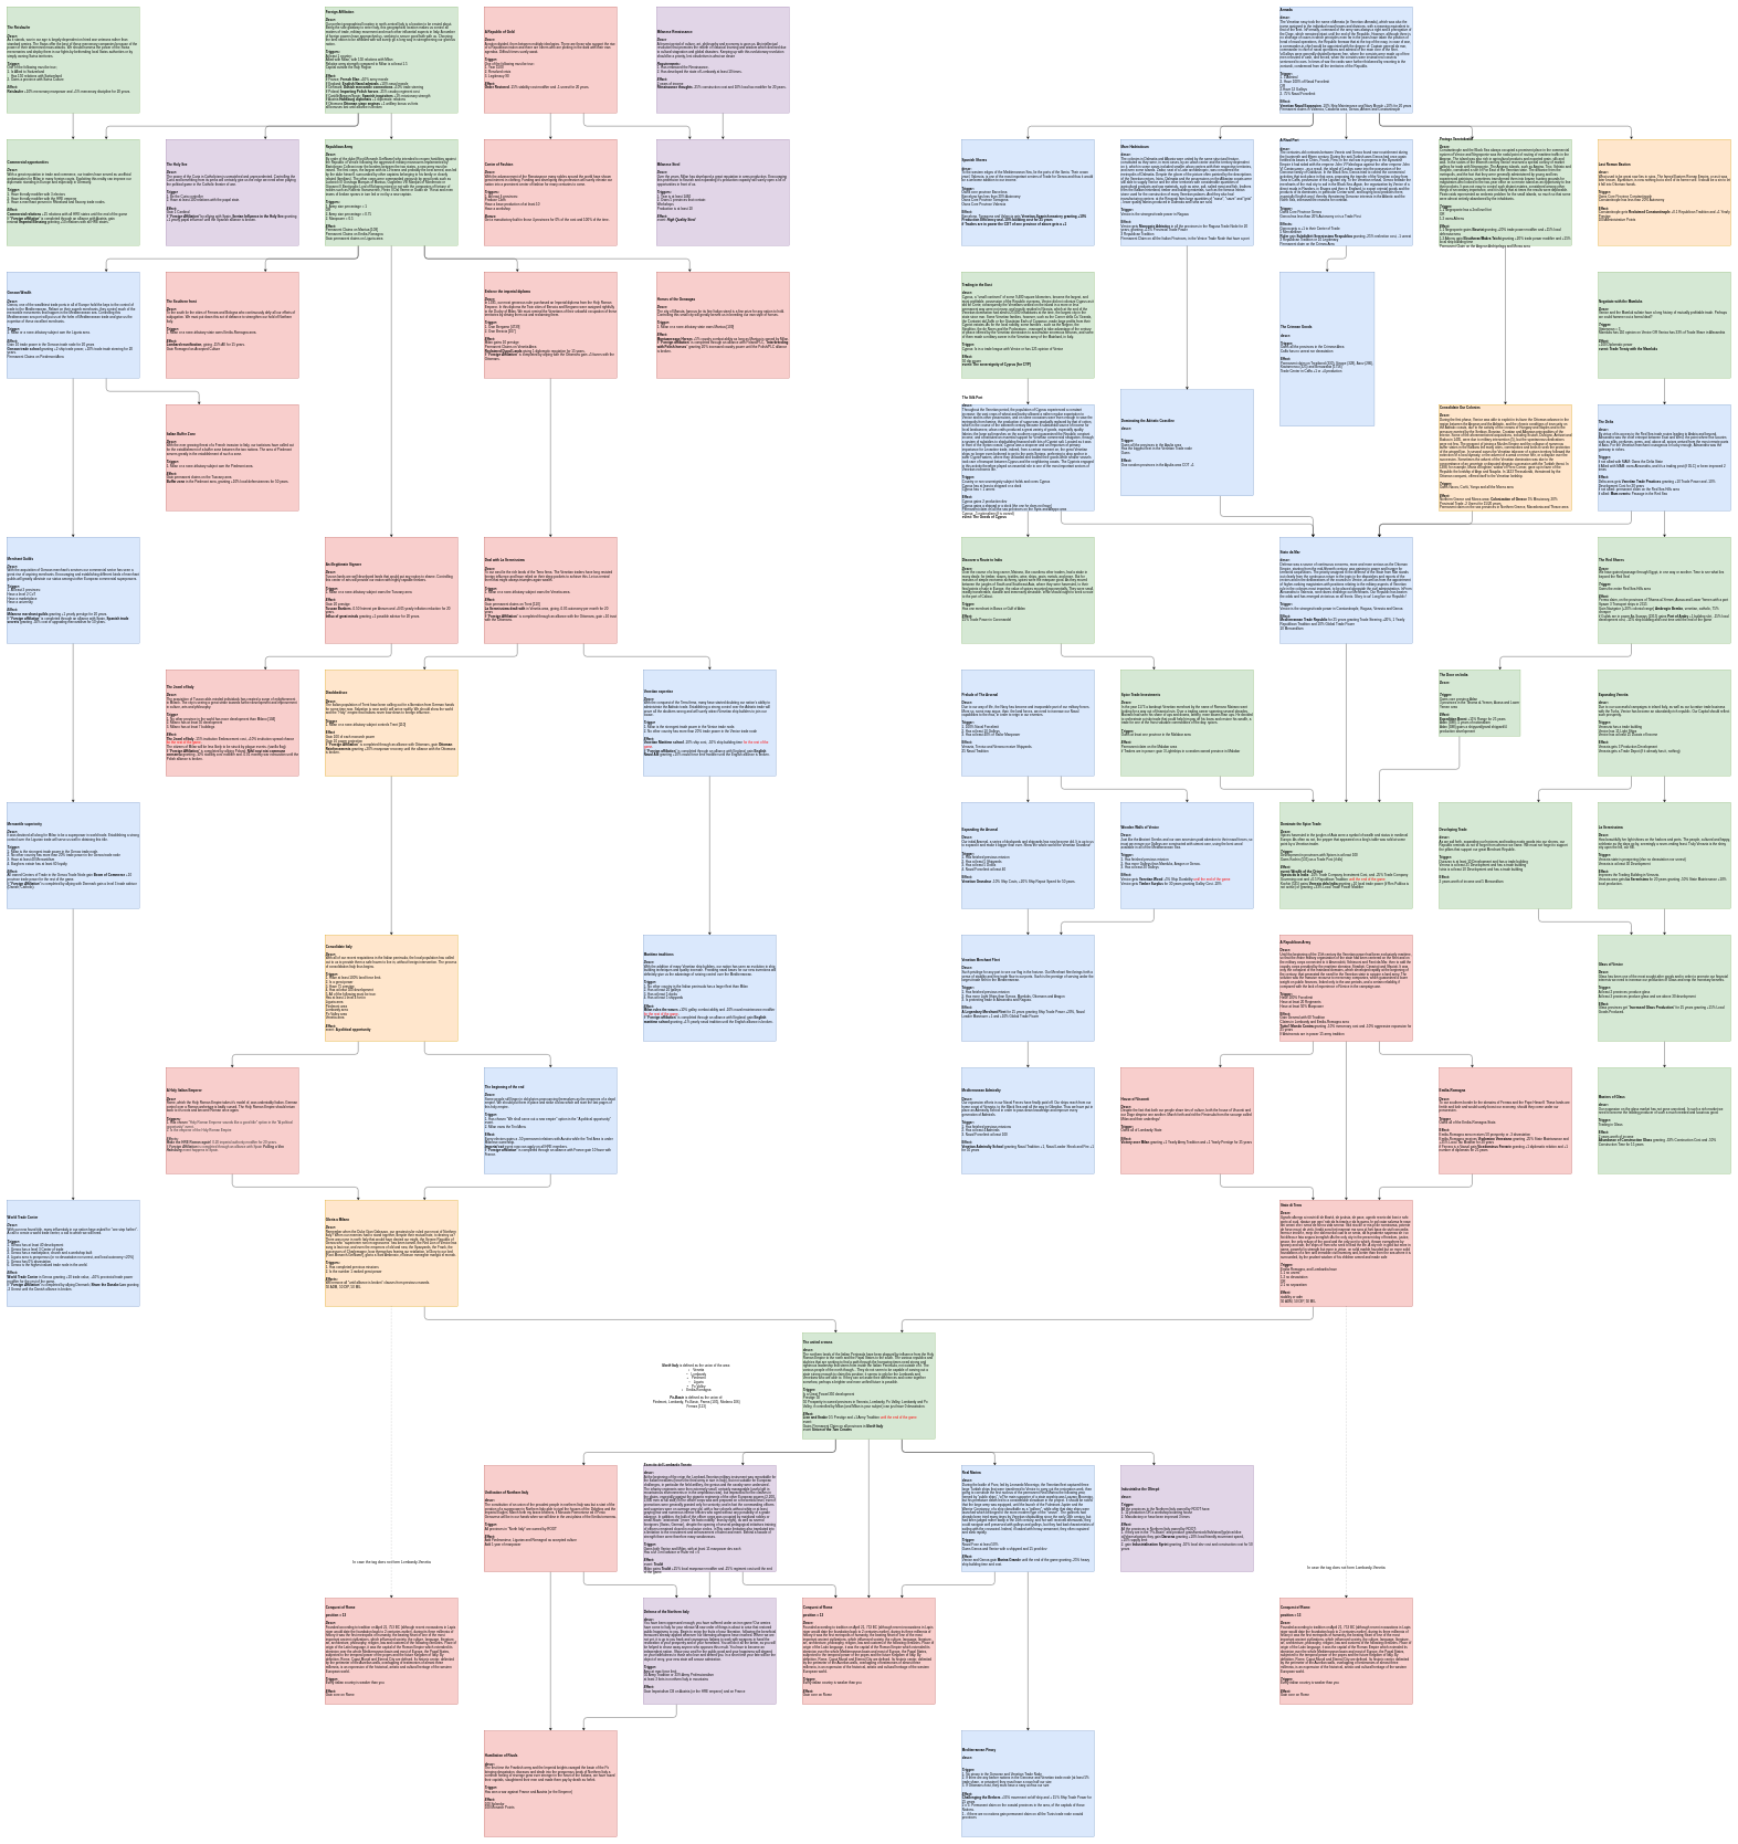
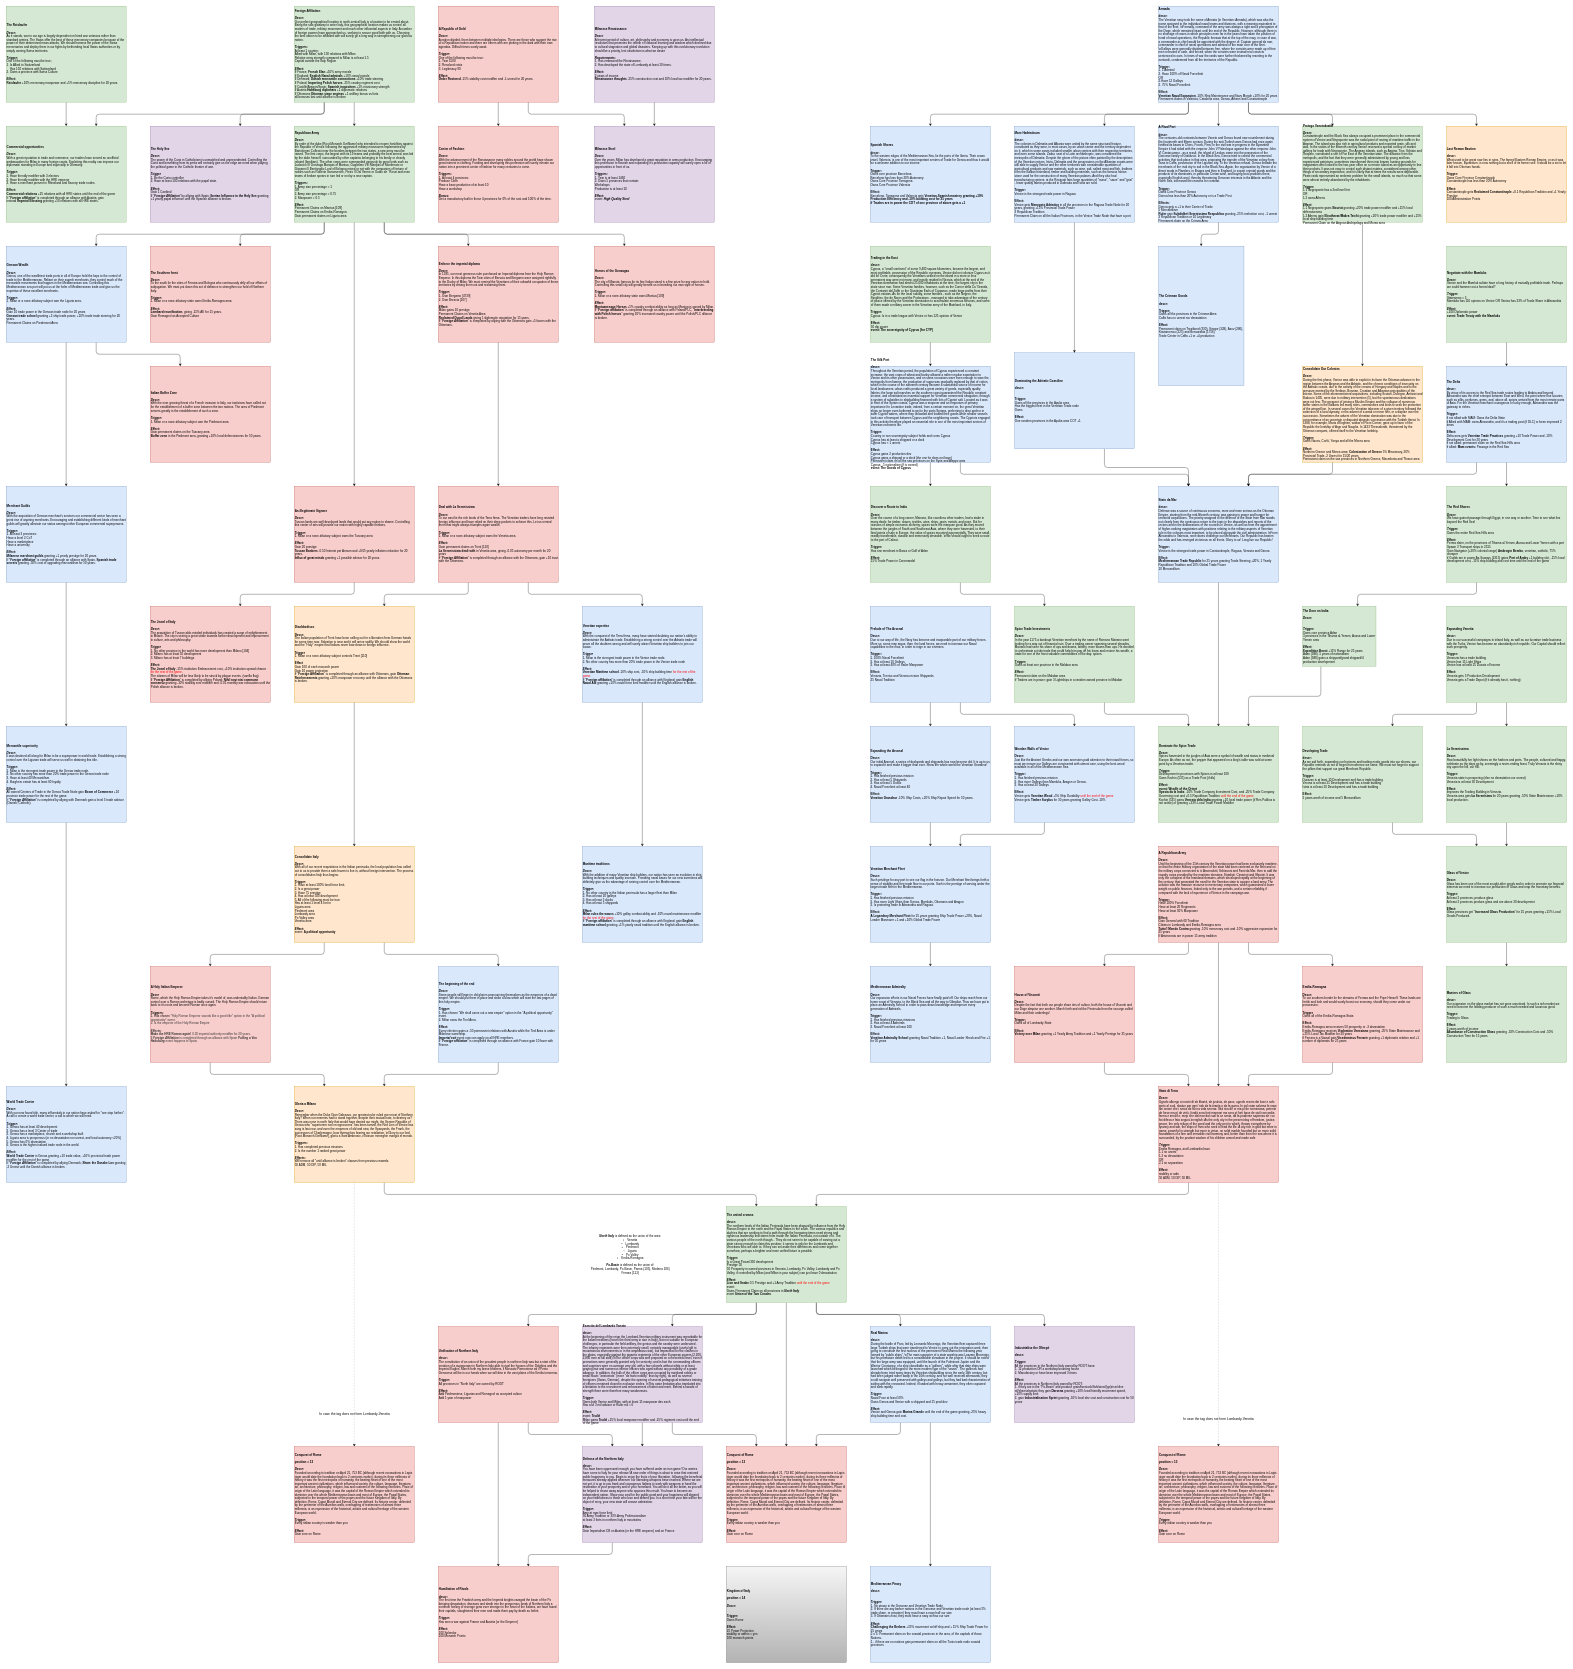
+ <mxCell id="22" value="&lt;div style=&quot;font-size: 10px;&quot;&gt;&lt;div style=&quot;font-size: 10px;&quot;&gt;&lt;b style=&quot;font-size: 10px;&quot;&gt;Kingdom of Italy&lt;/b&gt;&lt;br style=&quot;font-size: 10px;&quot;&gt;&lt;/div&gt;&lt;div style=&quot;font-size: 10px;&quot;&gt;&lt;br style=&quot;font-size: 10px;&quot;&gt;&lt;/div&gt;&lt;div style=&quot;font-size: 10px;&quot;&gt;&lt;b style=&quot;font-size: 10px;&quot;&gt;position = 14&lt;/b&gt;&lt;/div&gt;&lt;div style=&quot;font-size: 10px;&quot;&gt;&lt;br style=&quot;font-size: 10px;&quot;&gt;&lt;/div&gt;&lt;div align=&quot;left&quot; style=&quot;font-size: 10px;&quot;&gt;&lt;i style=&quot;font-size: 10px;&quot;&gt;&lt;b style=&quot;font-size: 10px;&quot;&gt;Descr:&lt;/b&gt;&lt;/i&gt;&lt;/div&gt;&lt;div align=&quot;left&quot; style=&quot;font-size: 10px;&quot;&gt;&lt;div align=&quot;left&quot; style=&quot;font-size: 10px;&quot;&gt;&lt;br style=&quot;font-size: 10px;&quot;&gt;&lt;/div&gt;&lt;/div&gt;&lt;div align=&quot;left&quot; style=&quot;font-size: 10px;&quot;&gt;&lt;br style=&quot;font-size: 10px;&quot;&gt;&lt;/div&gt;&lt;div align=&quot;left&quot; style=&quot;font-size: 10px;&quot;&gt;&lt;b style=&quot;font-size: 10px;&quot;&gt;&lt;i style=&quot;font-size: 10px;&quot;&gt;Trigger:&lt;/i&gt;&lt;/b&gt;&lt;/div&gt;&lt;span style=&quot;font-size: 10px;&quot;&gt;Owns Rome&lt;/span&gt;&lt;br style=&quot;font-size: 10px;&quot;&gt;&lt;div align=&quot;left&quot; style=&quot;font-size: 10px;&quot;&gt;&lt;br style=&quot;font-size: 10px;&quot;&gt;&lt;/div&gt;&lt;div align=&quot;left&quot; style=&quot;font-size: 10px;&quot;&gt;&lt;b style=&quot;font-size: 10px;&quot;&gt;&lt;i style=&quot;font-size: 10px;&quot;&gt;Effect:&lt;/i&gt;&lt;/b&gt;&lt;/div&gt;&lt;div style=&quot;font-size: 10px;&quot;&gt;25 Power Projection&lt;br style=&quot;font-size: 10px;&quot;&gt;&lt;/div&gt;&lt;div style=&quot;font-size: 10px;&quot;&gt;stability or admin = yes&amp;nbsp;&lt;/div&gt;&lt;div style=&quot;font-size: 10px;&quot;&gt;100 monarch points&lt;/div&gt;&lt;/div&gt;" style="rounded=0;whiteSpace=wrap;html=1;fillColor=#f5f5f5;strokeColor=#666666;fontSize=10;align=left;gradientColor=#b3b3b3;" parent="1" vertex="1"><mxGeometry x="2420" y="5220" width="400" height="320" as="geometry" /></mxCell>
